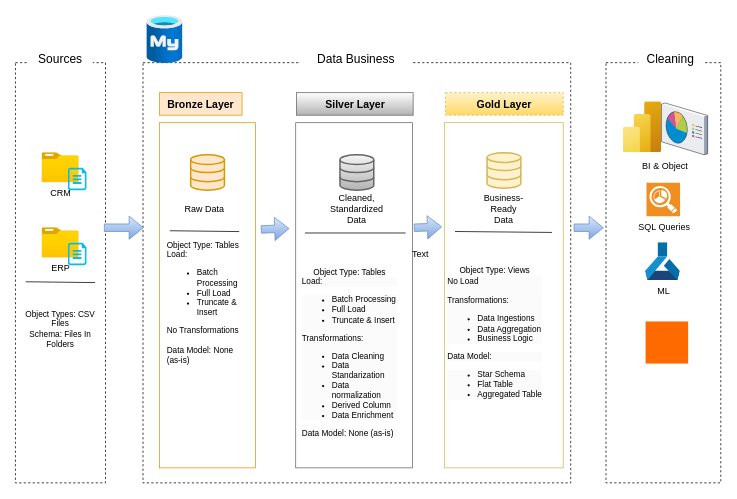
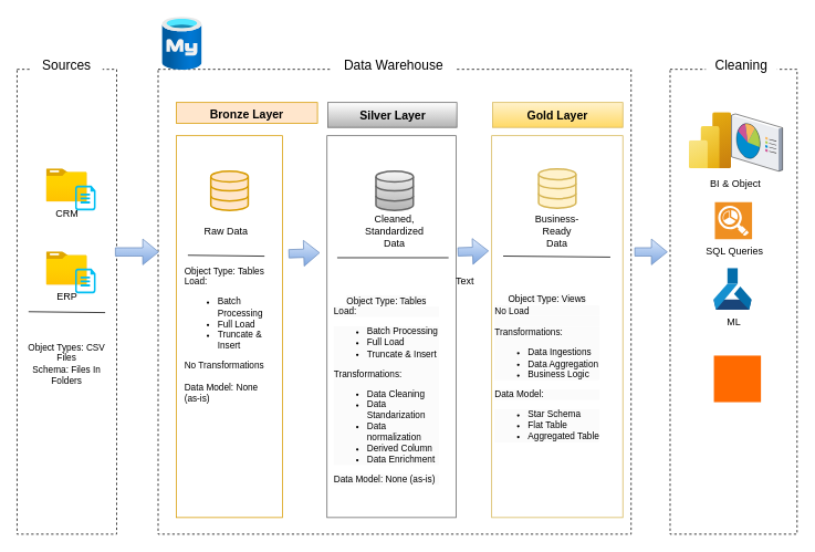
- <mxCell id="5" value="&lt;font style=&quot;font-size: 16px;&quot;&gt;Data Business&lt;/font&gt;" style="rounded=0;whiteSpace=wrap;html=1;strokeColor=none;fontSize=19;" parent="1" vertex="1"><mxGeometry x="399" y="63" width="150" height="30" as="geometry" /></mxCell>
+ <mxCell id="5" value="&lt;font style=&quot;font-size: 16px;&quot;&gt;Data Warehouse&lt;/font&gt;" style="rounded=0;whiteSpace=wrap;html=1;strokeColor=none;fontSize=19;" parent="1" vertex="1"><mxGeometry x="399" y="63" width="150" height="30" as="geometry" /></mxCell>
- <mxCell id="7" value="&lt;font style=&quot;font-size: 14px;&quot;&gt;&lt;b&gt;Bronze Layer&lt;/b&gt;&lt;/font&gt;" style="rounded=0;whiteSpace=wrap;html=1;strokeColor=#d79b00;fontSize=19;fillColor=#ffe6cc;" parent="1" vertex="1"><mxGeometry x="212" y="123" width="110" height="30" as="geometry" /></mxCell>
+ <mxCell id="7" value="&lt;font style=&quot;font-size: 14px;&quot;&gt;&lt;b&gt;Bronze Layer&lt;/b&gt;&lt;/font&gt;" style="rounded=0;whiteSpace=wrap;html=1;strokeColor=#d79b00;fontSize=19;fillColor=#ffe6cc;" parent="1" vertex="1"><mxGeometry x="212" y="123" width="170" height="25" as="geometry" /></mxCell>
- <mxCell id="11" value="&lt;font style=&quot;font-size: 14px;&quot;&gt;&lt;b&gt;Gold Layer&lt;/b&gt;&lt;/font&gt;" style="rounded=0;whiteSpace=wrap;html=1;strokeColor=#d6b656;fontSize=19;fillColor=#fff2cc;gradientColor=#ffd966;dashed=1;" parent="1" vertex="1"><mxGeometry x="593" y="123" width="157" height="30" as="geometry" /></mxCell>
+ <mxCell id="11" value="&lt;font style=&quot;font-size: 14px;&quot;&gt;&lt;b&gt;Gold Layer&lt;/b&gt;&lt;/font&gt;" style="rounded=0;whiteSpace=wrap;html=1;strokeColor=#d6b656;fontSize=19;fillColor=#fff2cc;gradientColor=#ffd966;" parent="1" vertex="1"><mxGeometry x="593" y="123" width="157" height="30" as="geometry" /></mxCell>
